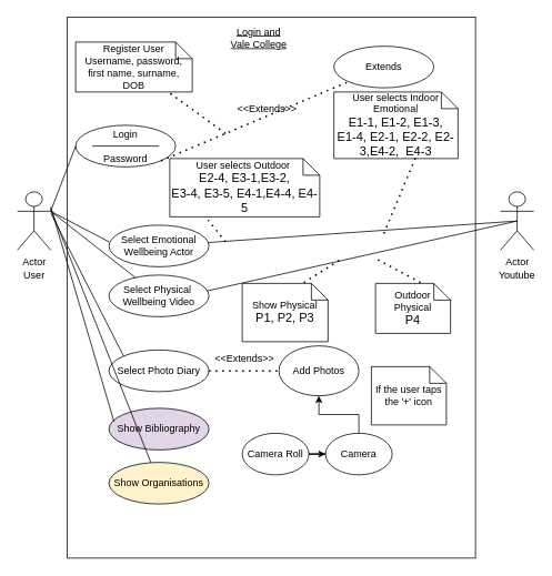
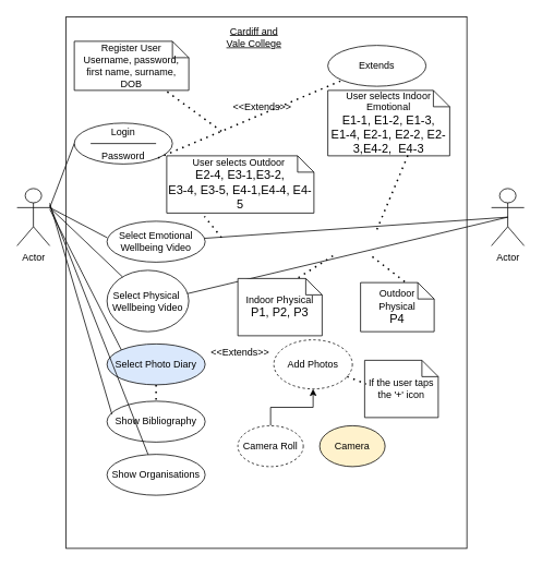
- <mxCell id="9" value="&lt;u&gt;Login and Vale College&lt;/u&gt;" style="text;html=1;strokeColor=none;fillColor=none;align=center;verticalAlign=middle;whiteSpace=wrap;rounded=0;" parent="1" vertex="1"><mxGeometry x="273" y="40" width="74" height="10" as="geometry" /></mxCell>
+ <mxCell id="9" value="&lt;u&gt;Cardiff and Vale College&lt;/u&gt;" style="text;html=1;strokeColor=none;fillColor=none;align=center;verticalAlign=middle;whiteSpace=wrap;rounded=0;" parent="1" vertex="1"><mxGeometry x="273" y="40" width="74" height="10" as="geometry" /></mxCell>
- <mxCell id="17" value="Select Emotional&lt;br&gt;Wellbeing Actor" style="ellipse;whiteSpace=wrap;html=1;align=center;" parent="1" vertex="1"><mxGeometry x="130" y="270" width="120" height="50" as="geometry" /></mxCell>
+ <mxCell id="17" value="Select Emotional&lt;br&gt;Wellbeing Video" style="ellipse;whiteSpace=wrap;html=1;align=center;" parent="1" vertex="1"><mxGeometry x="130" y="270" width="120" height="50" as="geometry" /></mxCell>
- <mxCell id="8" value="User" style="text;html=1;align=center;verticalAlign=middle;resizable=0;points=[];autosize=1;" parent="1" vertex="1"><mxGeometry x="20" y="320" width="40" height="20" as="geometry" /></mxCell>
- <mxCell id="11" value="Youtube" style="text;html=1;strokeColor=none;fillColor=none;align=center;verticalAlign=middle;whiteSpace=wrap;rounded=0;" parent="1" vertex="1"><mxGeometry x="600" y="320" width="40" height="20" as="geometry" /></mxCell>
- <mxCell id="16" value="Select Physical&amp;nbsp;&lt;br&gt;Wellbeing Video" style="ellipse;whiteSpace=wrap;html=1;align=center;" parent="1" vertex="1"><mxGeometry x="130" y="330" width="120" height="50" as="geometry" /></mxCell>
+ <mxCell id="16" value="Select Physical&amp;nbsp;&lt;br&gt;Wellbeing Video" style="ellipse;whiteSpace=wrap;html=1;align=center;" parent="1" vertex="1"><mxGeometry x="130" y="330" width="100" height="75" as="geometry" /></mxCell>
- <mxCell id="43" value="Outdoor Physical&lt;br&gt;&lt;span style=&quot;font-size: 11.0pt ; font-family: &amp;#34;arial&amp;#34; , sans-serif&quot;&gt;P4&lt;/span&gt;" style="shape=note;size=20;whiteSpace=wrap;html=1;" vertex="1" parent="1"><mxGeometry x="450" y="340" width="90" height="60" as="geometry" /></mxCell>
+ <mxCell id="43" value="Outdoor Physical&lt;br&gt;&lt;span style=&quot;font-size: 11.0pt ; font-family: &amp;#34;arial&amp;#34; , sans-serif&quot;&gt;P4&lt;/span&gt;" style="shape=note;size=20;whiteSpace=wrap;html=1;" vertex="1" parent="1"><mxGeometry x="440" y="345" width="90" height="60" as="geometry" /></mxCell>
- <mxCell id="41" value="Show Physical&lt;br&gt;&lt;span style=&quot;font-size: 11.0pt ; font-family: &amp;#34;arial&amp;#34; , sans-serif&quot;&gt;P1, P2, P3&lt;/span&gt;" style="shape=note;size=20;whiteSpace=wrap;html=1;" vertex="1" parent="1"><mxGeometry x="290" y="340" width="103" height="70" as="geometry" /></mxCell>
+ <mxCell id="41" value="Indoor Physical&lt;br&gt;&lt;span style=&quot;font-size: 11.0pt ; font-family: &amp;#34;arial&amp;#34; , sans-serif&quot;&gt;P1, P2, P3&lt;/span&gt;" style="shape=note;size=20;whiteSpace=wrap;html=1;" vertex="1" parent="1"><mxGeometry x="290" y="340" width="103" height="70" as="geometry" /></mxCell>
- <mxCell id="15" value="Select Photo Diary" style="ellipse;whiteSpace=wrap;html=1;align=center;" parent="1" vertex="1"><mxGeometry x="130" y="420" width="120" height="50" as="geometry" /></mxCell>
+ <mxCell id="15" value="Select Photo Diary" style="ellipse;whiteSpace=wrap;html=1;align=center;fillColor=#dae8fc;" parent="1" vertex="1"><mxGeometry x="130" y="420" width="120" height="50" as="geometry" /></mxCell>
- <mxCell id="32" value="" style="endArrow=none;dashed=1;html=1;dashPattern=1 3;strokeWidth=2;entryX=0;entryY=0.5;entryDx=0;entryDy=0;" edge="1" parent="1" source="15" target="27"><mxGeometry width="50" height="50" relative="1" as="geometry"><mxPoint x="270" y="470" as="sourcePoint" /><mxPoint x="320" y="420" as="targetPoint" /></mxGeometry></mxCell>
+ <mxCell id="32" value="" style="endArrow=none;dashed=1;html=1;dashPattern=1 3;strokeWidth=2;" edge="1" parent="1" source="15" target="23"><mxGeometry width="50" height="50" relative="1" as="geometry"><mxPoint x="270" y="470" as="sourcePoint" /><mxPoint x="320" y="420" as="targetPoint" /></mxGeometry></mxCell>
- <mxCell id="27" value="Add Photos" style="ellipse;whiteSpace=wrap;html=1;align=center;" vertex="1" parent="1"><mxGeometry x="334" y="415" width="96" height="60" as="geometry" /></mxCell>
+ <mxCell id="27" value="Add Photos" style="ellipse;whiteSpace=wrap;html=1;align=center;dashed=1;" vertex="1" parent="1"><mxGeometry x="334" y="415" width="96" height="60" as="geometry" /></mxCell>
+ <mxCell id="36" value="" style="endArrow=none;dashed=1;html=1;dashPattern=1 3;strokeWidth=2;entryX=0.022;entryY=0.414;entryDx=0;entryDy=0;entryPerimeter=0;" edge="1" parent="1" source="27" target="35"><mxGeometry width="50" height="50" relative="1" as="geometry"><mxPoint x="410" y="440" as="sourcePoint" /><mxPoint x="460" y="444" as="targetPoint" /></mxGeometry></mxCell>
- <mxCell id="30" style="edgeStyle=orthogonalEdgeStyle;rounded=0;orthogonalLoop=1;jettySize=auto;html=1;entryX=0.5;entryY=1;entryDx=0;entryDy=0;" edge="1" parent="1" source="31" target="27"><mxGeometry relative="1" as="geometry" /></mxCell>
- <mxCell id="23" value="Show Bibliography" style="ellipse;whiteSpace=wrap;html=1;align=center;fillColor=#e1d5e7;" vertex="1" parent="1"><mxGeometry x="130" y="490" width="120" height="50" as="geometry" /></mxCell>
+ <mxCell id="23" value="Show Bibliography" style="ellipse;whiteSpace=wrap;html=1;align=center;" vertex="1" parent="1"><mxGeometry x="130" y="490" width="120" height="50" as="geometry" /></mxCell>
- <mxCell id="29" value="Camera Roll" style="ellipse;whiteSpace=wrap;html=1;align=center;" vertex="1" parent="1"><mxGeometry x="290" y="520" width="80" height="50" as="geometry" /></mxCell>
+ <mxCell id="29" value="Camera Roll" style="ellipse;whiteSpace=wrap;html=1;align=center;dashed=1;" vertex="1" parent="1"><mxGeometry x="290" y="520" width="80" height="50" as="geometry" /></mxCell>
- <mxCell id="28" style="edgeStyle=orthogonalEdgeStyle;rounded=0;orthogonalLoop=1;jettySize=auto;html=1;" edge="1" parent="1" source="29" target="31"><mxGeometry relative="1" as="geometry" /></mxCell>
+ <mxCell id="28" style="edgeStyle=orthogonalEdgeStyle;rounded=0;orthogonalLoop=1;jettySize=auto;html=1;entryX=0.5;entryY=1;entryDx=0;entryDy=0;" edge="1" parent="1" source="29" target="27"><mxGeometry relative="1" as="geometry" /></mxCell>
- <mxCell id="31" value="Camera" style="ellipse;whiteSpace=wrap;html=1;align=center;" vertex="1" parent="1"><mxGeometry x="390" y="520" width="80" height="50" as="geometry" /></mxCell>
+ <mxCell id="31" value="Camera" style="ellipse;whiteSpace=wrap;html=1;align=center;fillColor=#fff2cc;" vertex="1" parent="1"><mxGeometry x="390" y="520" width="80" height="50" as="geometry" /></mxCell>
- <mxCell id="24" value="Show Organisations" style="ellipse;whiteSpace=wrap;html=1;align=center;fillColor=#fff2cc;" vertex="1" parent="1"><mxGeometry x="130" y="555" width="120" height="50" as="geometry" /></mxCell>
+ <mxCell id="24" value="Show Organisations" style="ellipse;whiteSpace=wrap;html=1;align=center;" vertex="1" parent="1"><mxGeometry x="130" y="555" width="120" height="50" as="geometry" /></mxCell>
